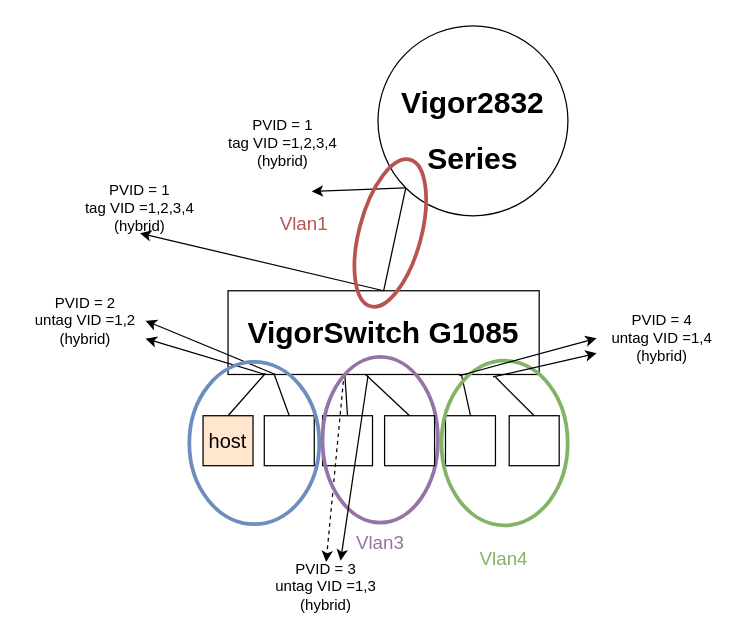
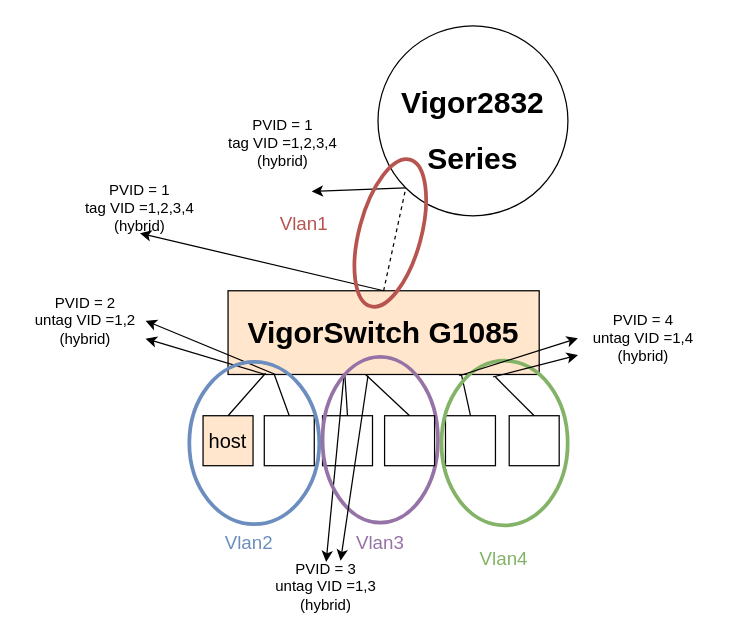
- <mxCell id="7" value="" style="endArrow=none;html=1;exitX=0.5;exitY=0;exitDx=0;exitDy=0;entryX=0;entryY=1;entryDx=0;entryDy=0;" parent="1" source="3" target="2" edge="1"><mxGeometry width="50" height="50" relative="1" as="geometry"><mxPoint x="322" y="302" as="sourcePoint" /><mxPoint x="372" y="252" as="targetPoint" /></mxGeometry></mxCell>
+ <mxCell id="7" value="" style="endArrow=none;html=1;exitX=0.5;exitY=0;exitDx=0;exitDy=0;entryX=0;entryY=1;entryDx=0;entryDy=0;dashed=1;" parent="1" source="3" target="2" edge="1"><mxGeometry width="50" height="50" relative="1" as="geometry"><mxPoint x="322" y="302" as="sourcePoint" /><mxPoint x="372" y="252" as="targetPoint" /></mxGeometry></mxCell>
- <mxCell id="3" value="&lt;h1 id=&quot;model_name_main&quot;&gt;VigorSwitch G1085&lt;/h1&gt;" style="rounded=0;whiteSpace=wrap;html=1;" parent="1" vertex="1"><mxGeometry x="182" y="232" width="249" height="67" as="geometry" /></mxCell>
+ <mxCell id="3" value="&lt;h1 id=&quot;model_name_main&quot;&gt;VigorSwitch G1085&lt;/h1&gt;" style="rounded=0;whiteSpace=wrap;html=1;fillColor=#ffe6cc;" parent="1" vertex="1"><mxGeometry x="182" y="232" width="249" height="67" as="geometry" /></mxCell>
- <mxCell id="35" value="PVID = 4&lt;br&gt;untag VID =1,4&lt;br&gt;(hybrid)" style="text;html=1;strokeColor=none;fillColor=none;align=center;verticalAlign=middle;whiteSpace=wrap;rounded=0;" vertex="1" parent="1"><mxGeometry x="477" y="250" width="105" height="40" as="geometry" /></mxCell>
+ <mxCell id="35" value="PVID = 4&lt;br&gt;untag VID =1,4&lt;br&gt;(hybrid)" style="text;html=1;strokeColor=none;fillColor=none;align=center;verticalAlign=middle;whiteSpace=wrap;rounded=0;" vertex="1" parent="1"><mxGeometry x="462" y="250" width="105" height="40" as="geometry" /></mxCell>
- <mxCell id="16" value="" style="endArrow=classic;html=1;exitX=0.373;exitY=0.991;exitDx=0;exitDy=0;entryX=0.5;entryY=0;entryDx=0;entryDy=0;exitPerimeter=0;dashed=1;" parent="1" source="3" target="12" edge="1"><mxGeometry width="50" height="50" relative="1" as="geometry"><mxPoint x="304" y="291" as="sourcePoint" /><mxPoint x="354" y="241" as="targetPoint" /></mxGeometry></mxCell>
+ <mxCell id="16" value="" style="endArrow=classic;html=1;exitX=0.373;exitY=0.991;exitDx=0;exitDy=0;entryX=0.5;entryY=0;entryDx=0;entryDy=0;exitPerimeter=0;" parent="1" source="3" target="12" edge="1"><mxGeometry width="50" height="50" relative="1" as="geometry"><mxPoint x="304" y="291" as="sourcePoint" /><mxPoint x="354" y="241" as="targetPoint" /></mxGeometry></mxCell>
+ <mxCell id="23" value="&lt;font style=&quot;font-size: 15px&quot; color=&quot;#6C8EBF&quot;&gt;Vlan2&lt;/font&gt;" style="text;html=1;strokeColor=none;fillColor=#ffffff;align=center;verticalAlign=middle;whiteSpace=wrap;rounded=0;fontColor=#B85450;" parent="1" vertex="1"><mxGeometry x="179" y="423" width="40" height="20" as="geometry" /></mxCell>
